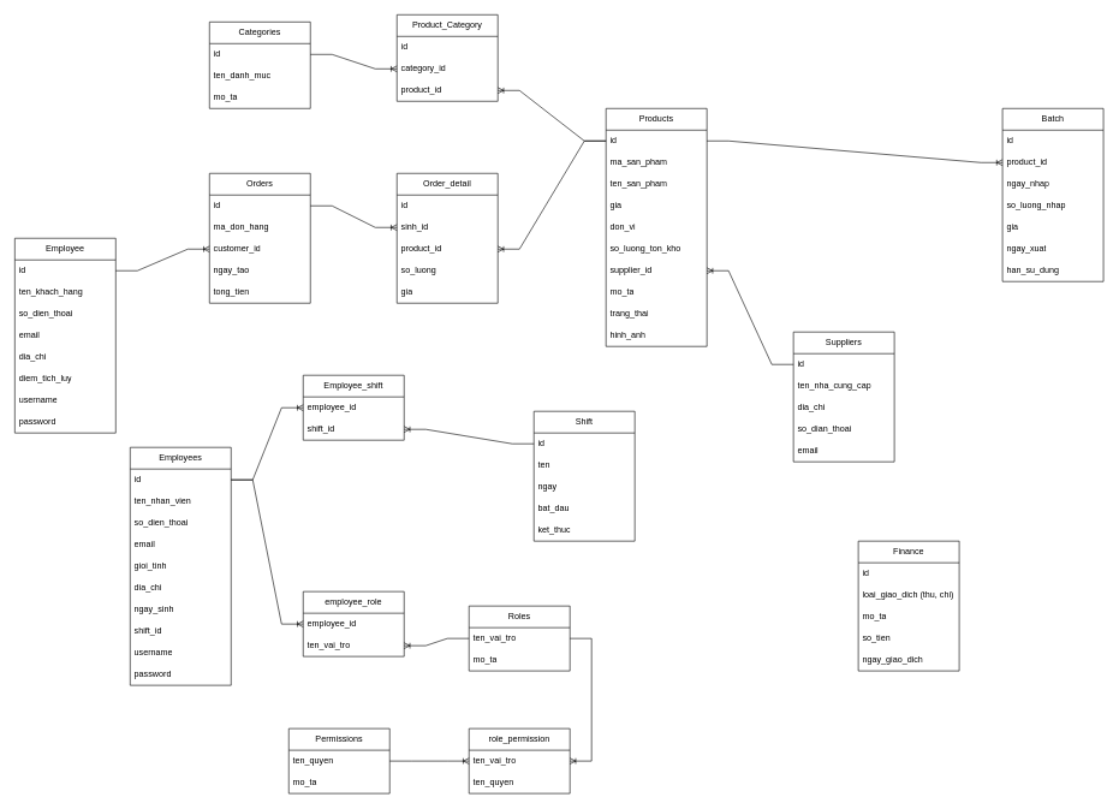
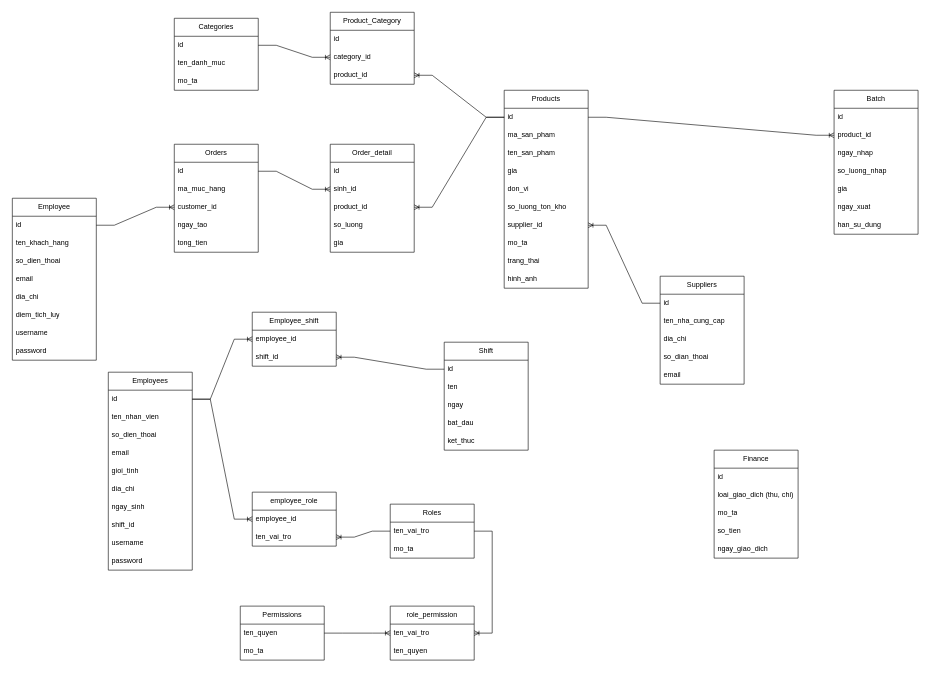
- <mxCell id="28" value="ma_don_hang" style="text;strokeColor=none;fillColor=none;align=left;verticalAlign=middle;spacingLeft=4;spacingRight=4;overflow=hidden;points=[[0,0.5],[1,0.5]];portConstraint=eastwest;rotatable=0;whiteSpace=wrap;html=1;" parent="26" vertex="1"><mxGeometry y="60" width="140" height="30" as="geometry" /></mxCell>
+ <mxCell id="28" value="ma_muc_hang" style="text;strokeColor=none;fillColor=none;align=left;verticalAlign=middle;spacingLeft=4;spacingRight=4;overflow=hidden;points=[[0,0.5],[1,0.5]];portConstraint=eastwest;rotatable=0;whiteSpace=wrap;html=1;" parent="26" vertex="1"><mxGeometry y="60" width="140" height="30" as="geometry" /></mxCell>
